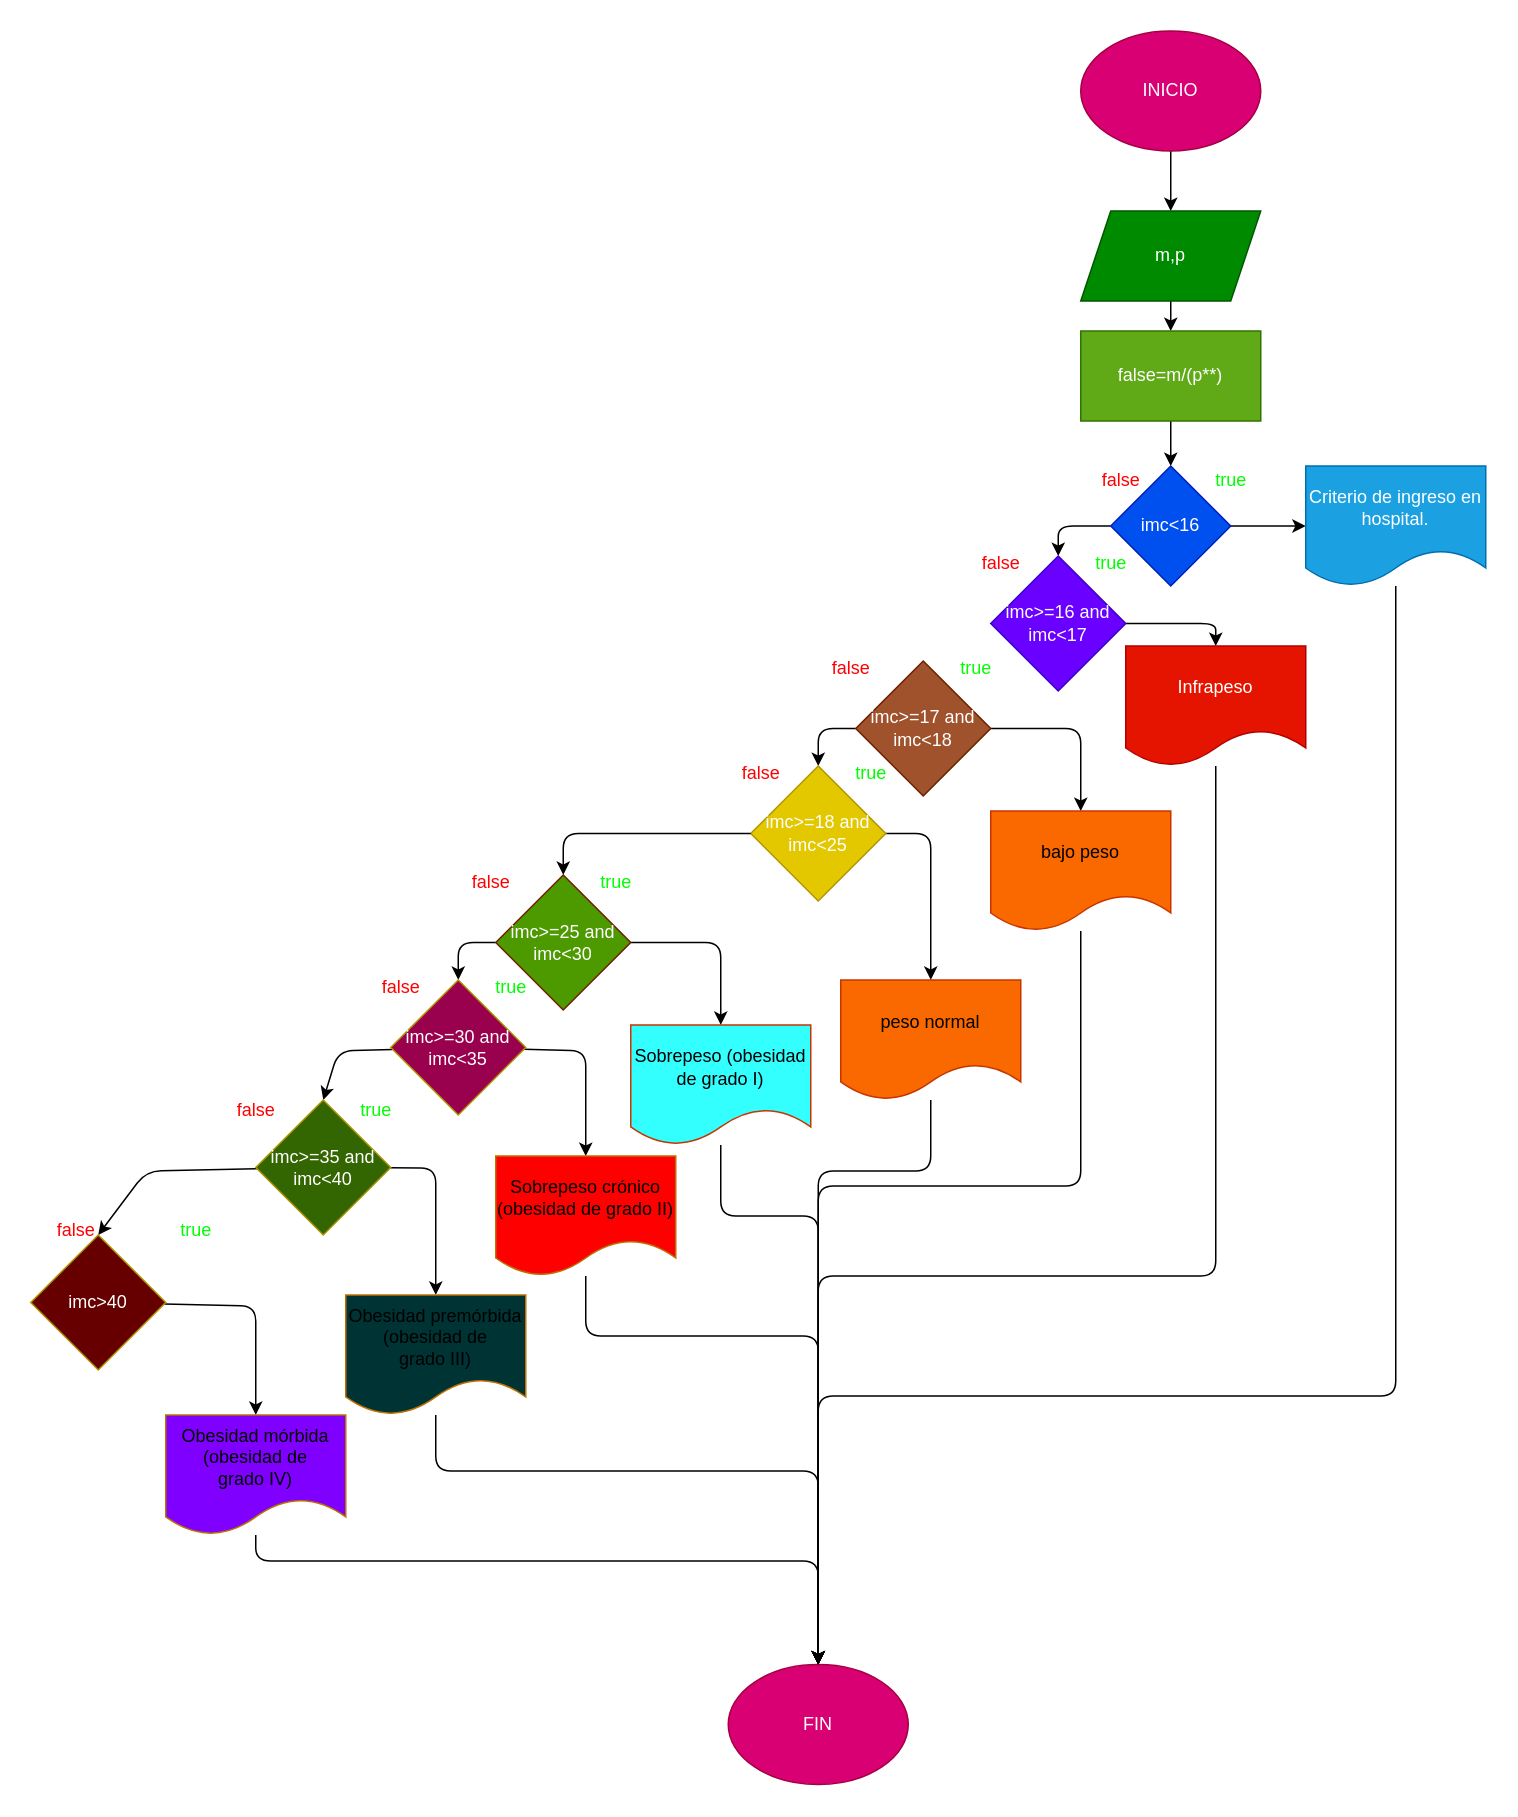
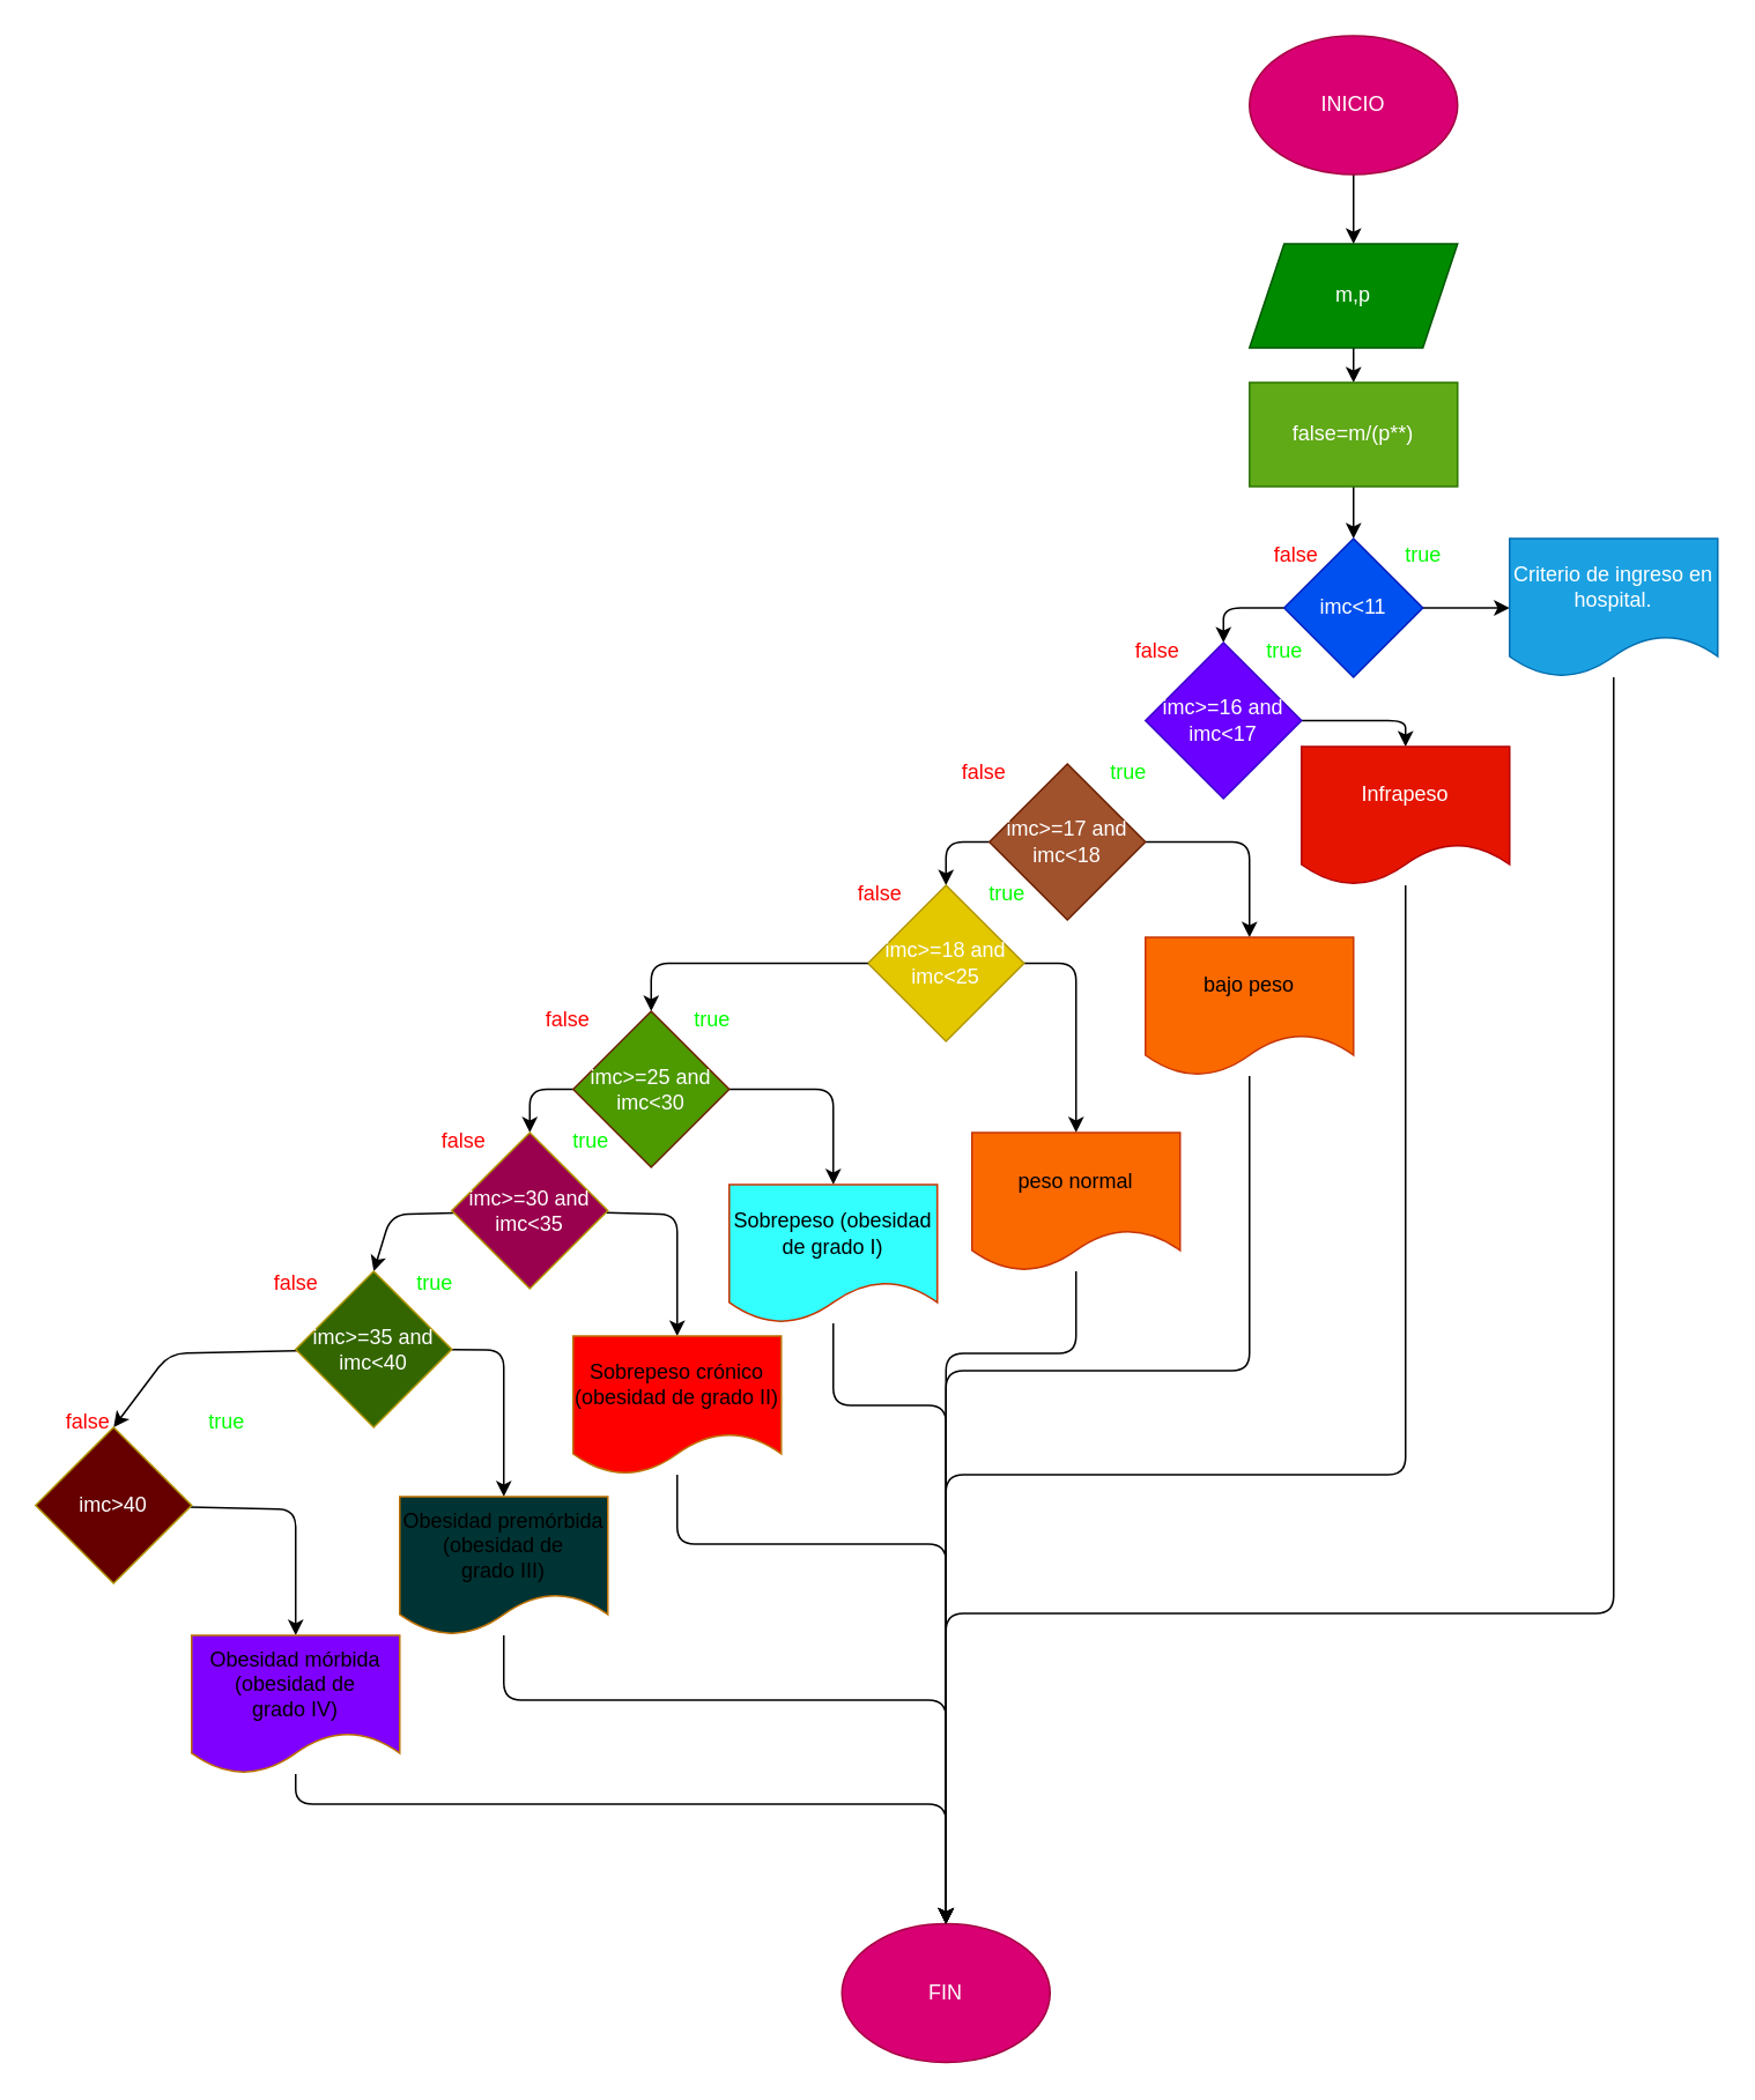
- <mxCell id="10" value="imc&amp;lt;16" style="rhombus;whiteSpace=wrap;html=1;fillColor=#0050ef;fontColor=#ffffff;strokeColor=#001DBC;" parent="1" vertex="1"><mxGeometry x="740" y="310" width="80" height="80" as="geometry" /></mxCell>
+ <mxCell id="10" value="imc&amp;lt;11" style="rhombus;whiteSpace=wrap;html=1;fillColor=#0050ef;fontColor=#ffffff;strokeColor=#001DBC;" parent="1" vertex="1"><mxGeometry x="740" y="310" width="80" height="80" as="geometry" /></mxCell>
